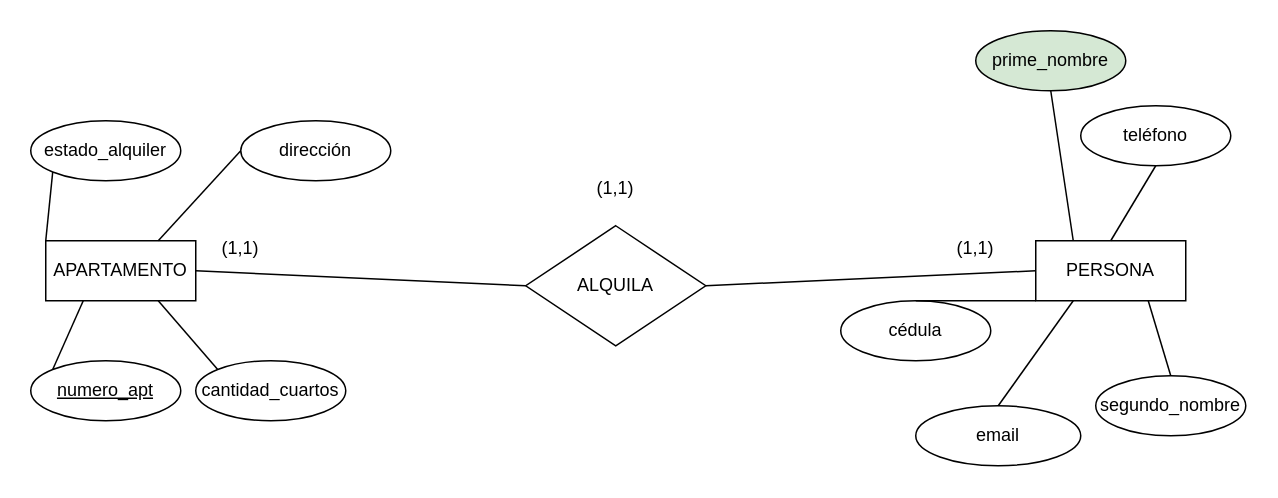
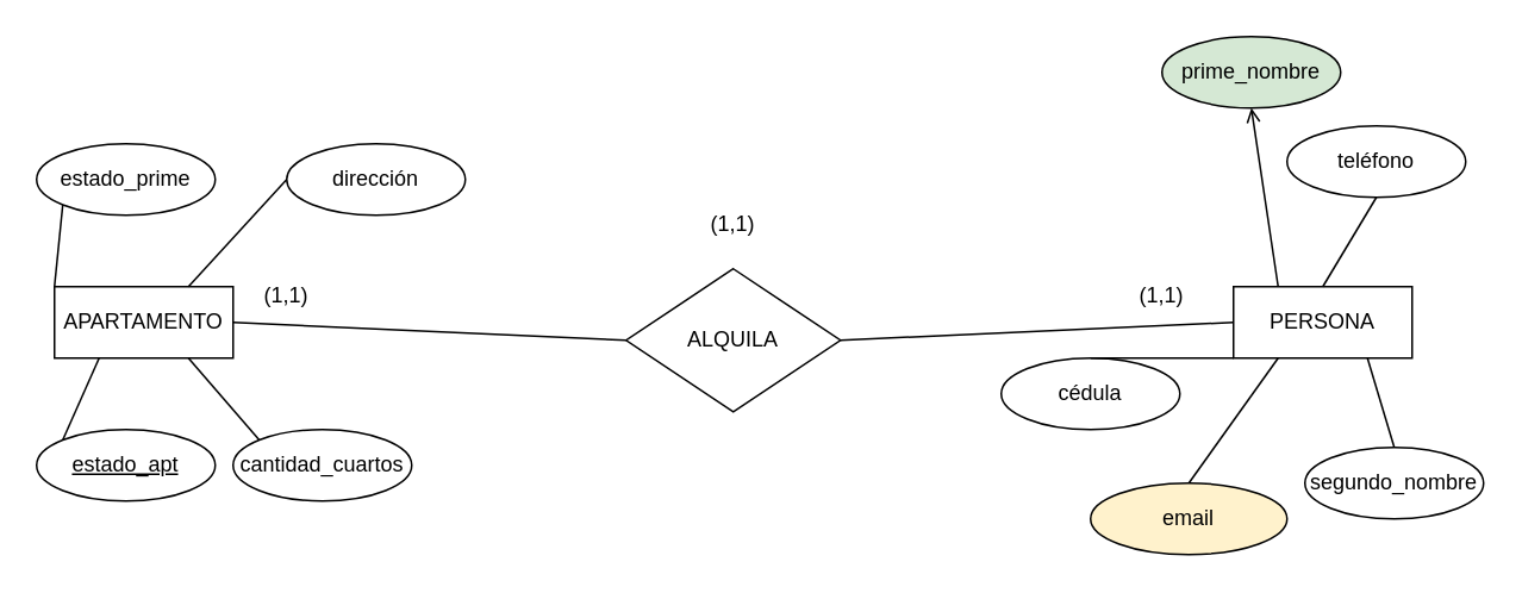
- <mxCell id="24" value="" style="endArrow=none;html=1;rounded=0;exitX=0.25;exitY=0;exitDx=0;exitDy=0;entryX=0.5;entryY=1;entryDx=0;entryDy=0;" edge="1" parent="1" source="3" target="19"><mxGeometry relative="1" as="geometry"><mxPoint x="450" y="310" as="sourcePoint" /><mxPoint x="610" y="310" as="targetPoint" /></mxGeometry></mxCell>
+ <mxCell id="24" value="" style="endArrow=open;html=1;rounded=0;exitX=0.25;exitY=0;exitDx=0;exitDy=0;entryX=0.5;entryY=1;entryDx=0;entryDy=0;" edge="1" parent="1" source="3" target="19"><mxGeometry relative="1" as="geometry"><mxPoint x="450" y="310" as="sourcePoint" /><mxPoint x="610" y="310" as="targetPoint" /></mxGeometry></mxCell>
- <mxCell id="12" value="estado_alquiler" style="ellipse;whiteSpace=wrap;html=1;align=center;" vertex="1" parent="1"><mxGeometry x="20" y="80" width="100" height="40" as="geometry" /></mxCell>
+ <mxCell id="12" value="estado_prime" style="ellipse;whiteSpace=wrap;html=1;align=center;" vertex="1" parent="1"><mxGeometry x="20" y="80" width="100" height="40" as="geometry" /></mxCell>
- <mxCell id="10" value="numero_apt" style="ellipse;whiteSpace=wrap;html=1;align=center;fontStyle=4;" vertex="1" parent="1"><mxGeometry x="20" y="240" width="100" height="40" as="geometry" /></mxCell>
+ <mxCell id="10" value="estado_apt" style="ellipse;whiteSpace=wrap;html=1;align=center;fontStyle=4;" vertex="1" parent="1"><mxGeometry x="20" y="240" width="100" height="40" as="geometry" /></mxCell>
- <mxCell id="22" value="email" style="ellipse;whiteSpace=wrap;html=1;align=center;" vertex="1" parent="1"><mxGeometry x="610" y="270" width="110" height="40" as="geometry" /></mxCell>
+ <mxCell id="22" value="email" style="ellipse;whiteSpace=wrap;html=1;align=center;fillColor=#fff2cc;" vertex="1" parent="1"><mxGeometry x="610" y="270" width="110" height="40" as="geometry" /></mxCell>
